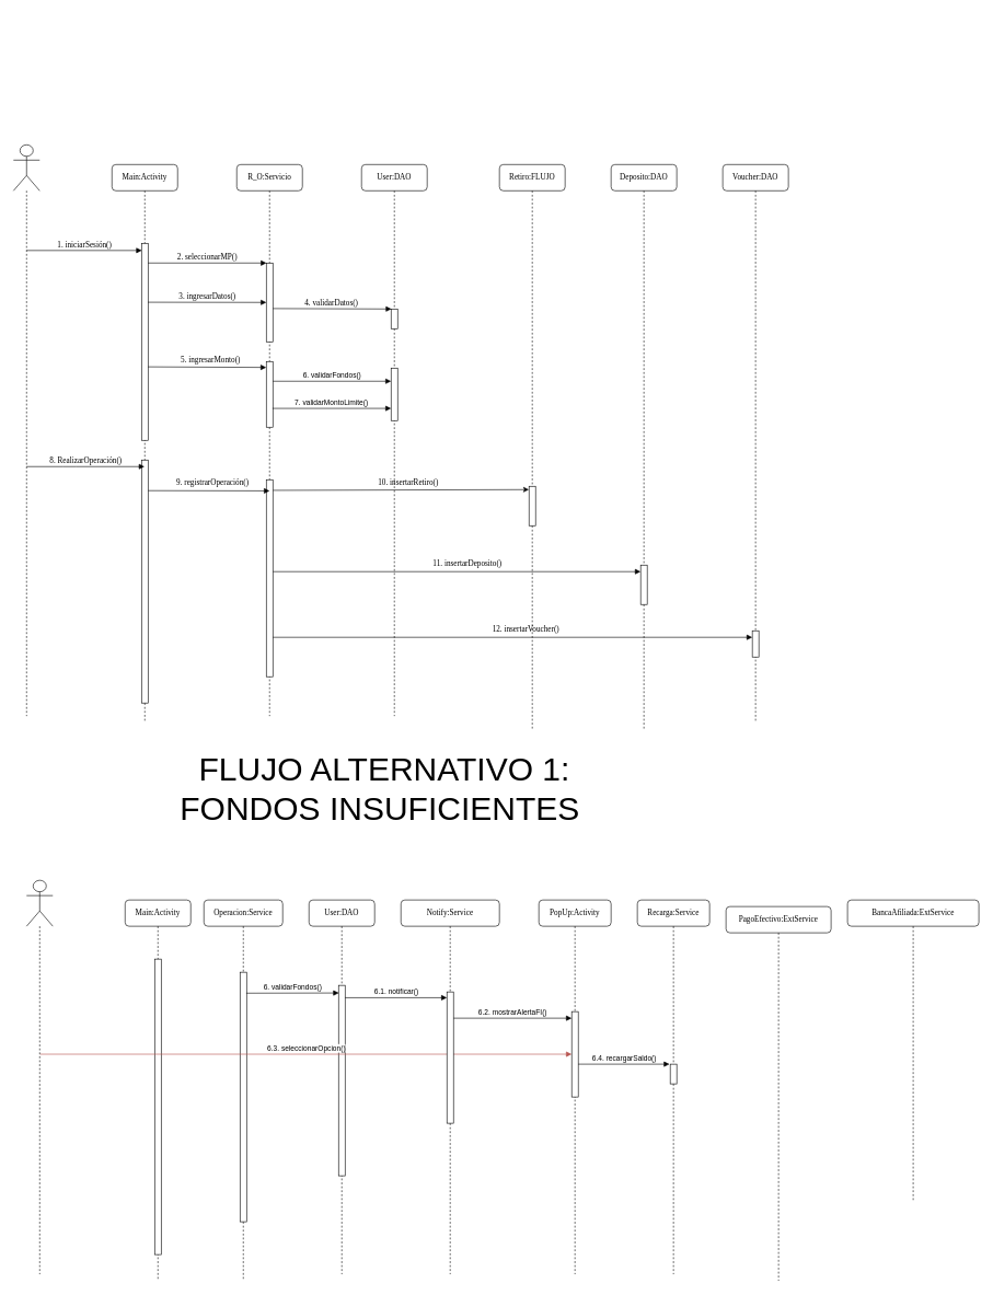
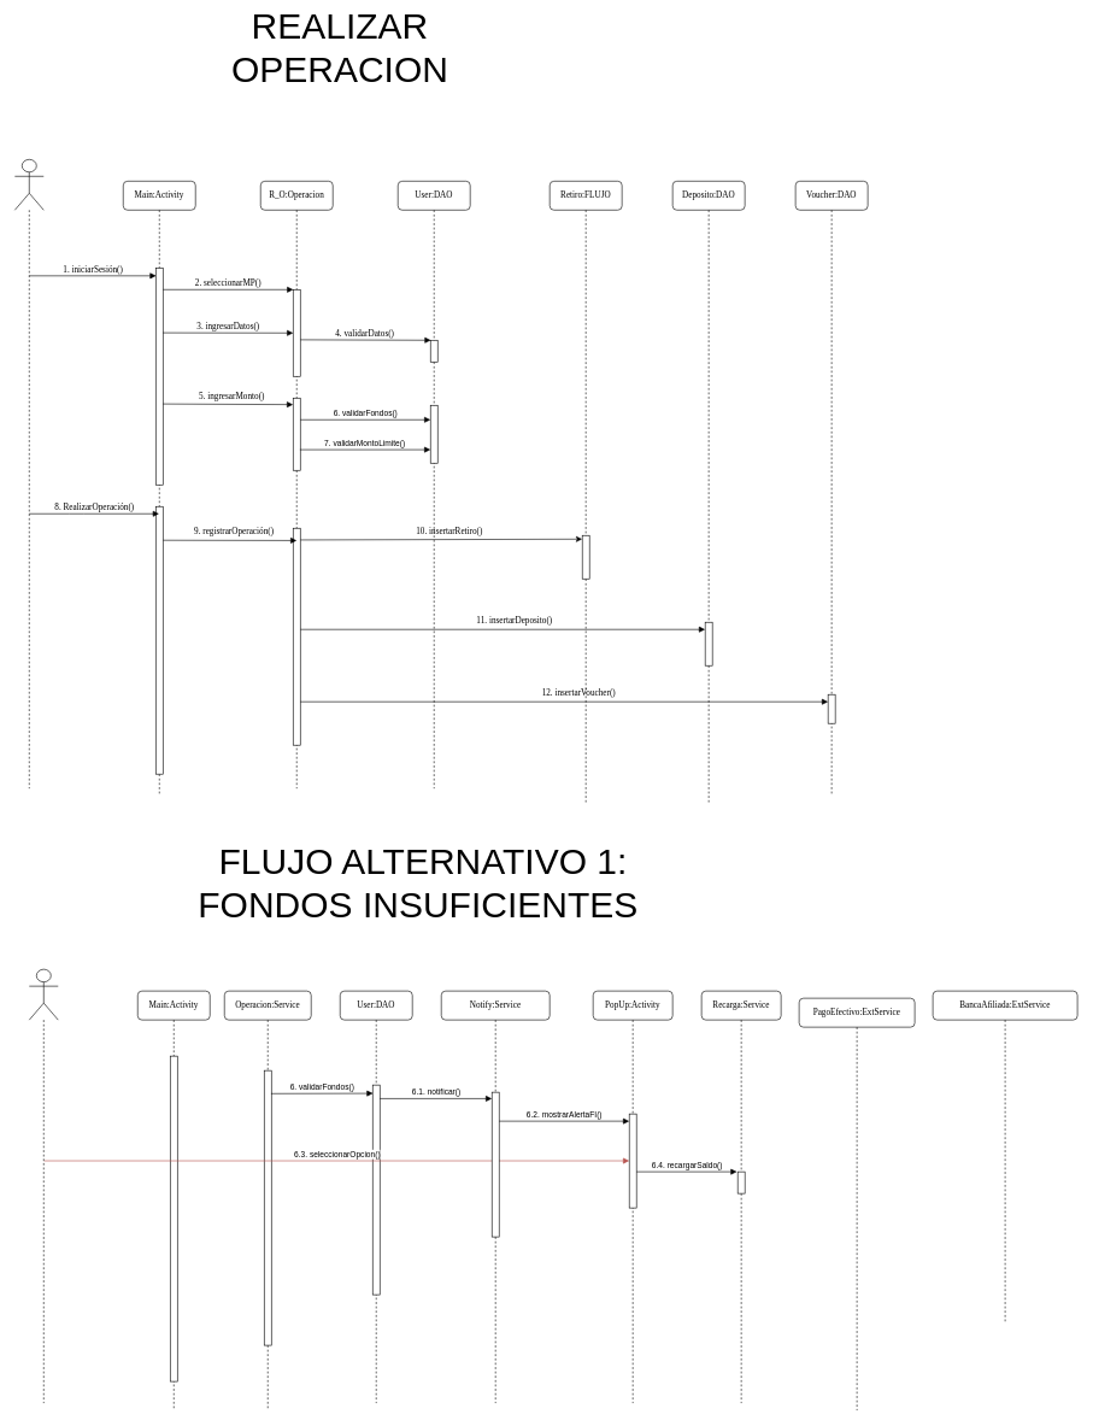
+ <mxCell id="13" value="REALIZAR OPERACION" style="text;html=1;align=center;verticalAlign=middle;whiteSpace=wrap;rounded=0;fontFamily=Helvetica;fontSize=50;fontColor=default;labelBackgroundColor=default;" vertex="1" parent="1"><mxGeometry x="230" y="20" width="480" height="90" as="geometry" /></mxCell>
- <mxCell id="2" value="R_O:Servicio" style="shape=umlLifeline;perimeter=lifelinePerimeter;whiteSpace=wrap;html=1;container=1;collapsible=0;recursiveResize=0;outlineConnect=0;rounded=1;shadow=0;comic=0;labelBackgroundColor=none;strokeWidth=1;fontFamily=Verdana;fontSize=12;align=center;" vertex="1" parent="1"><mxGeometry x="360" y="250" width="100" height="840" as="geometry" /></mxCell>
+ <mxCell id="2" value="R_O:Operacion" style="shape=umlLifeline;perimeter=lifelinePerimeter;whiteSpace=wrap;html=1;container=1;collapsible=0;recursiveResize=0;outlineConnect=0;rounded=1;shadow=0;comic=0;labelBackgroundColor=none;strokeWidth=1;fontFamily=Verdana;fontSize=12;align=center;" vertex="1" parent="1"><mxGeometry x="360" y="250" width="100" height="840" as="geometry" /></mxCell>
- <mxCell id="39" value="FLUJO ALTERNATIVO 1: FONDOS INSUFICIENTES&amp;nbsp;" style="text;html=1;align=center;verticalAlign=middle;whiteSpace=wrap;rounded=0;fontFamily=Helvetica;fontSize=50;fontColor=default;labelBackgroundColor=default;" vertex="1" parent="1"><mxGeometry x="220" y="1140" width="730" height="120" as="geometry" /></mxCell>
+ <mxCell id="39" value="FLUJO ALTERNATIVO 1: FONDOS INSUFICIENTES&amp;nbsp;" style="text;html=1;align=center;verticalAlign=middle;whiteSpace=wrap;rounded=0;fontFamily=Helvetica;fontSize=50;fontColor=default;labelBackgroundColor=default;" vertex="1" parent="1"><mxGeometry x="220" y="1160" width="730" height="120" as="geometry" /></mxCell>
